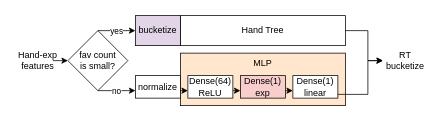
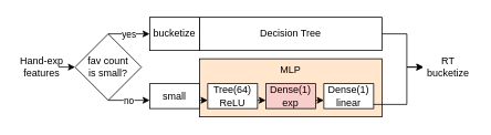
- <mxCell id="19" value="bucketize" style="rounded=0;whiteSpace=wrap;html=1;fillColor=#e1d5e7;" vertex="1" parent="1"><mxGeometry x="180" y="20" width="60" height="40" as="geometry" /></mxCell>
+ <mxCell id="19" value="bucketize" style="rounded=0;whiteSpace=wrap;html=1;" vertex="1" parent="1"><mxGeometry x="180" y="20" width="60" height="40" as="geometry" /></mxCell>
- <mxCell id="4" value="Hand Tree" style="rounded=0;whiteSpace=wrap;html=1;verticalAlign=middle;" parent="1" vertex="1"><mxGeometry x="240" y="20" width="220" height="40" as="geometry" /></mxCell>
+ <mxCell id="4" value="Decision Tree" style="rounded=0;whiteSpace=wrap;html=1;verticalAlign=middle;" parent="1" vertex="1"><mxGeometry x="240" y="20" width="220" height="40" as="geometry" /></mxCell>
- <mxCell id="20" value="normalize" style="rounded=0;whiteSpace=wrap;html=1;" vertex="1" parent="1"><mxGeometry x="180" y="100" width="60" height="30" as="geometry" /></mxCell>
+ <mxCell id="20" value="small" style="rounded=0;whiteSpace=wrap;html=1;" vertex="1" parent="1"><mxGeometry x="180" y="100" width="60" height="30" as="geometry" /></mxCell>
- <mxCell id="6" value="Dense(64)&lt;br&gt;ReLU" style="rounded=0;whiteSpace=wrap;html=1;" parent="1" vertex="1"><mxGeometry x="250" y="100" width="60" height="30" as="geometry" /></mxCell>
+ <mxCell id="6" value="Tree(64)&lt;br&gt;ReLU" style="rounded=0;whiteSpace=wrap;html=1;" parent="1" vertex="1"><mxGeometry x="250" y="100" width="60" height="30" as="geometry" /></mxCell>
